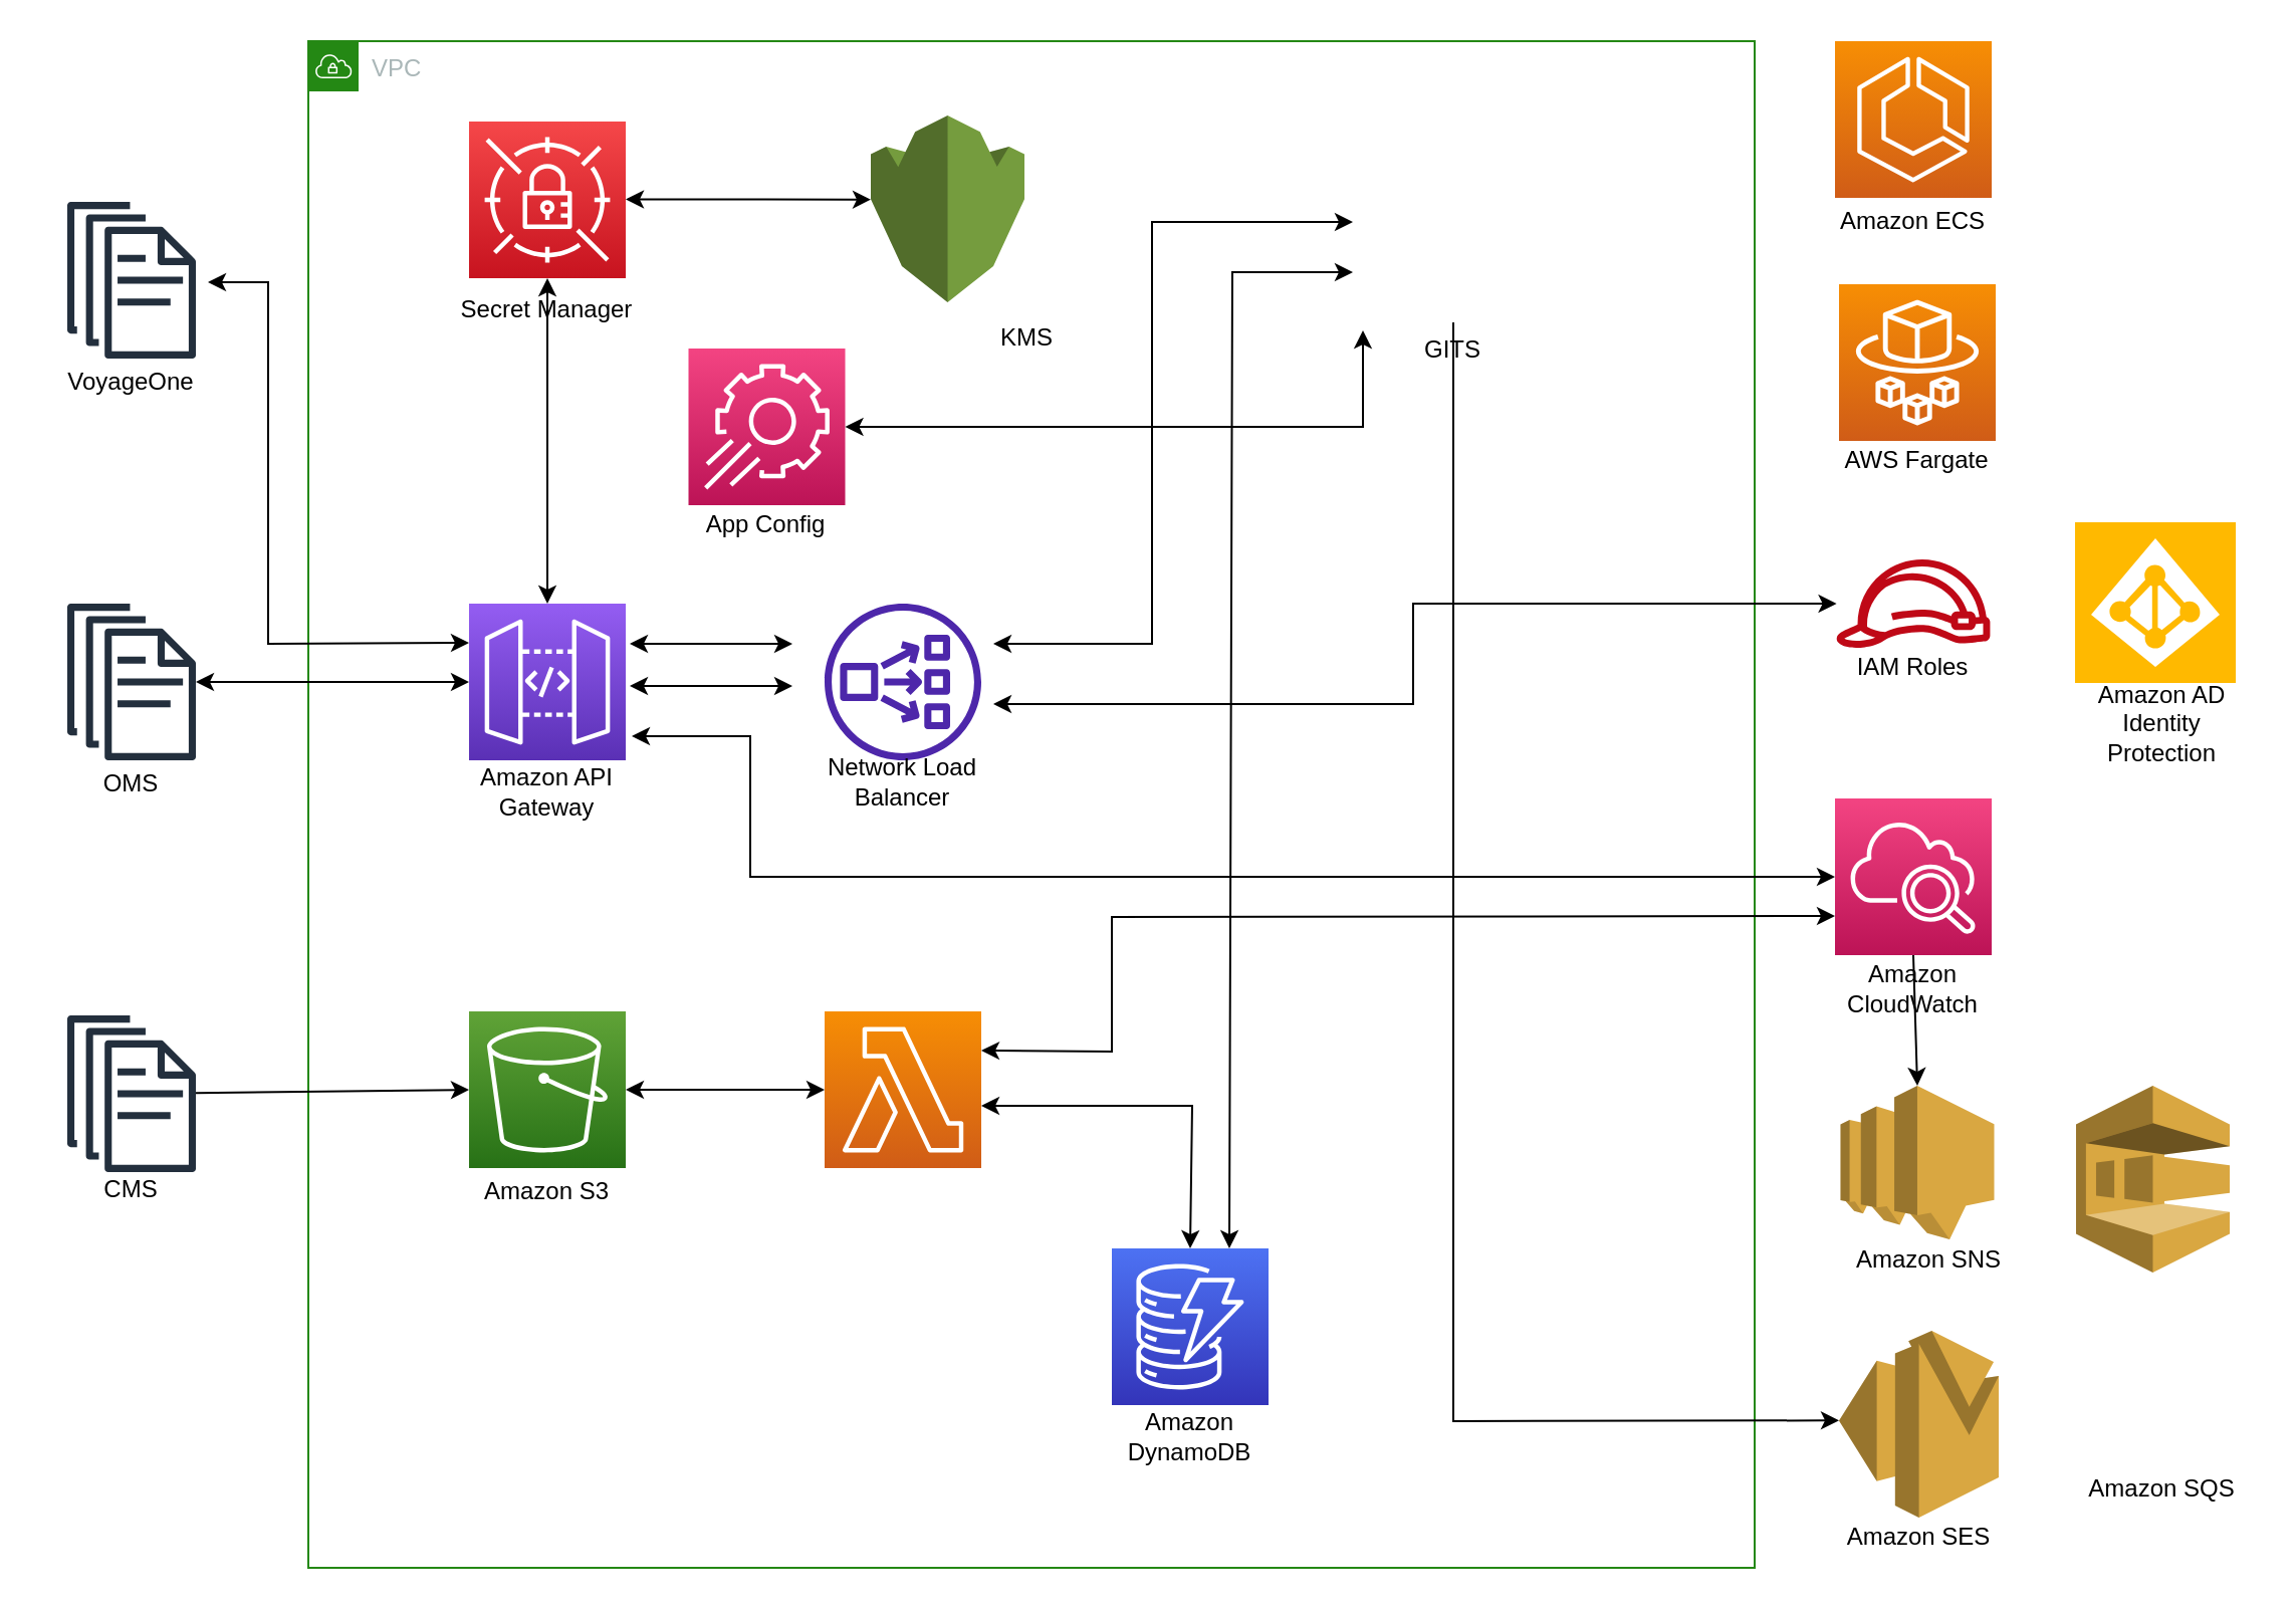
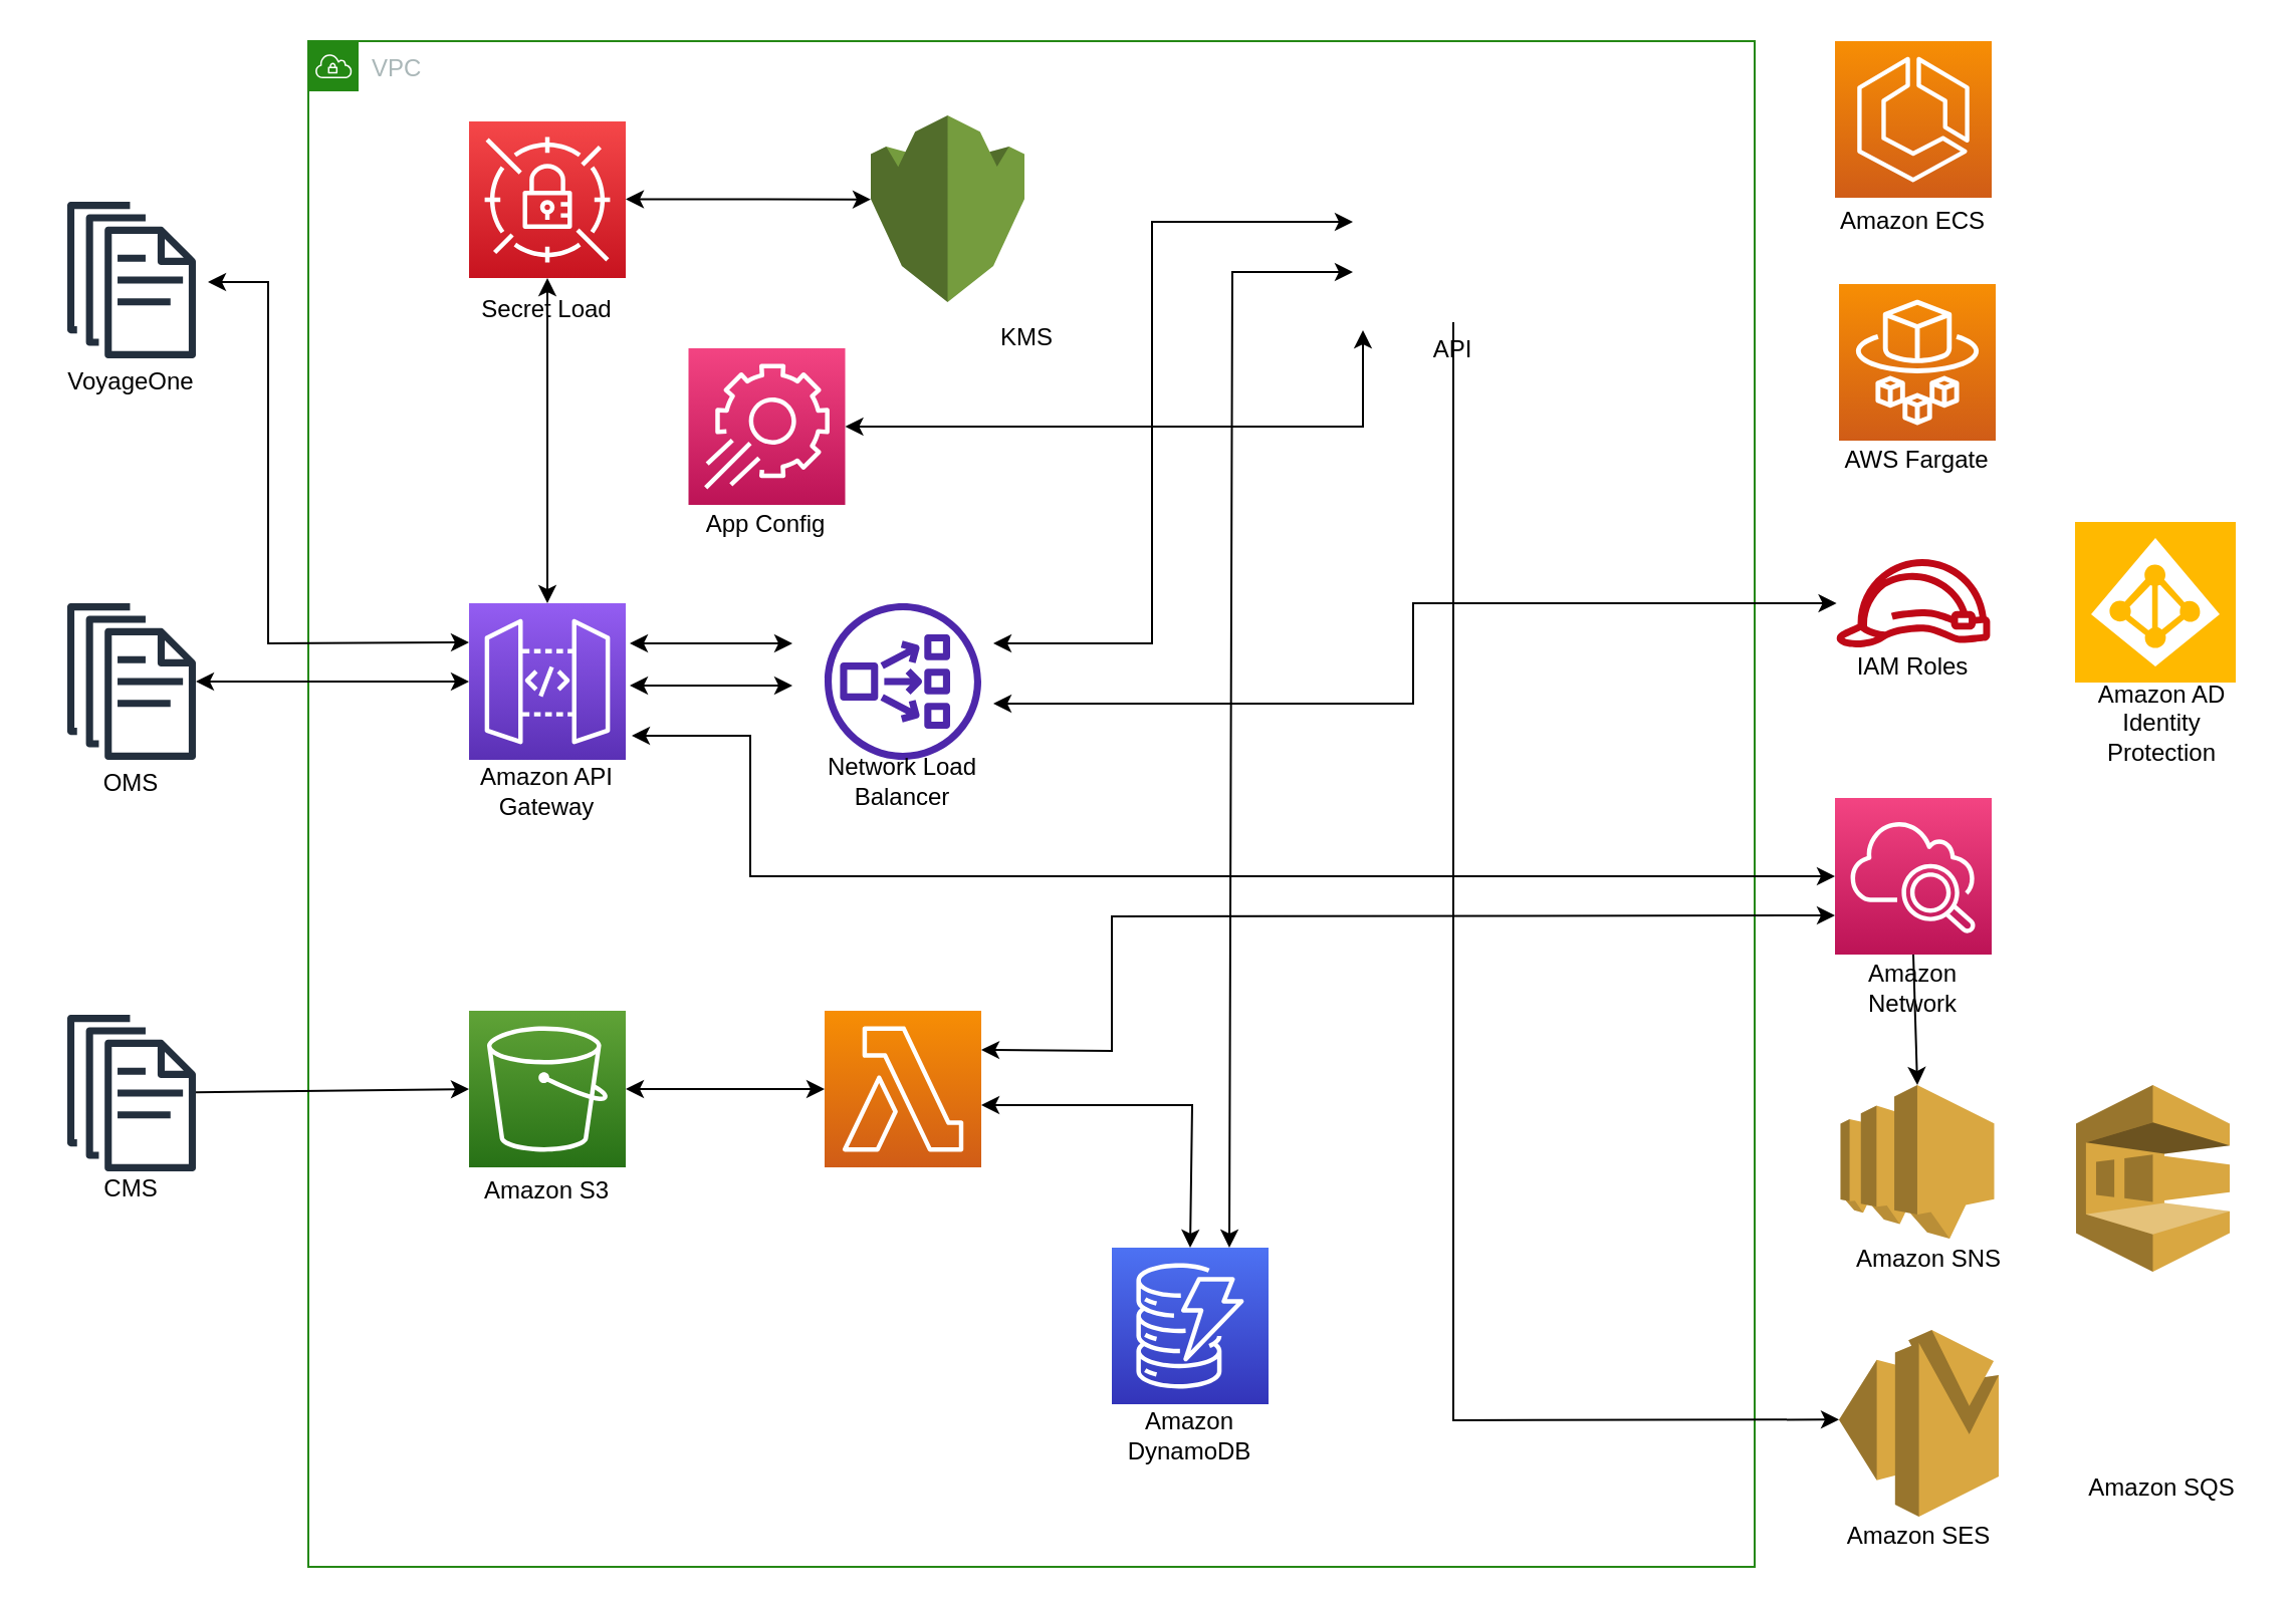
- <mxCell id="4" value="Secret Manager" style="whiteSpace=wrap;html=1;fillColor=none;strokeColor=none;" vertex="1" parent="2"><mxGeometry x="74" y="124" width="90" height="20" as="geometry" /></mxCell>
+ <mxCell id="4" value="Secret Load" style="whiteSpace=wrap;html=1;fillColor=none;strokeColor=none;" vertex="1" parent="2"><mxGeometry x="74" y="124" width="90" height="20" as="geometry" /></mxCell>
- <mxCell id="14" value="GITS" style="whiteSpace=wrap;html=1;fillColor=none;strokeColor=none;" vertex="1" parent="2"><mxGeometry x="525" y="144" width="90" height="20" as="geometry" /></mxCell>
+ <mxCell id="14" value="API" style="whiteSpace=wrap;html=1;fillColor=none;strokeColor=none;" vertex="1" parent="2"><mxGeometry x="525" y="144" width="90" height="20" as="geometry" /></mxCell>
- <mxCell id="36" value="Amazon CloudWatch" style="whiteSpace=wrap;html=1;fillColor=none;strokeColor=none;" vertex="1" parent="1"><mxGeometry x="907" y="477" width="90" height="30" as="geometry" /></mxCell>
+ <mxCell id="36" value="Amazon Network" style="whiteSpace=wrap;html=1;fillColor=none;strokeColor=none;" vertex="1" parent="1"><mxGeometry x="907" y="477" width="90" height="30" as="geometry" /></mxCell>
